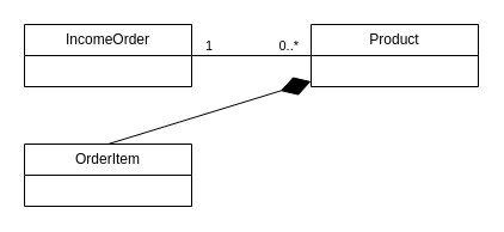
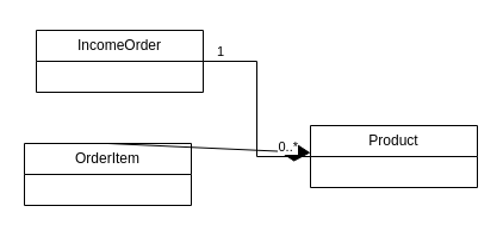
- <mxCell id="2" value="IncomeOrder" style="swimlane;fontStyle=0;childLayout=stackLayout;horizontal=1;startSize=26;fillColor=none;horizontalStack=0;resizeParent=1;resizeParentMax=0;resizeLast=0;collapsible=1;marginBottom=0;whiteSpace=wrap;html=1;" vertex="1" parent="1"><mxGeometry x="20" y="20" width="140" height="52" as="geometry" /></mxCell>
+ <mxCell id="2" value="IncomeOrder" style="swimlane;fontStyle=0;childLayout=stackLayout;horizontal=1;startSize=26;fillColor=none;horizontalStack=0;resizeParent=1;resizeParentMax=0;resizeLast=0;collapsible=1;marginBottom=0;whiteSpace=wrap;html=1;" vertex="1" parent="1"><mxGeometry x="30" y="25" width="140" height="52" as="geometry" /></mxCell>
- <mxCell id="3" value="Product" style="swimlane;fontStyle=0;childLayout=stackLayout;horizontal=1;startSize=26;fillColor=none;horizontalStack=0;resizeParent=1;resizeParentMax=0;resizeLast=0;collapsible=1;marginBottom=0;whiteSpace=wrap;html=1;" vertex="1" parent="1"><mxGeometry x="260" y="20" width="140" height="52" as="geometry" /></mxCell>
+ <mxCell id="3" value="Product" style="swimlane;fontStyle=0;childLayout=stackLayout;horizontal=1;startSize=26;fillColor=none;horizontalStack=0;resizeParent=1;resizeParentMax=0;resizeLast=0;collapsible=1;marginBottom=0;whiteSpace=wrap;html=1;" vertex="1" parent="1"><mxGeometry x="260" y="105" width="140" height="52" as="geometry" /></mxCell>
